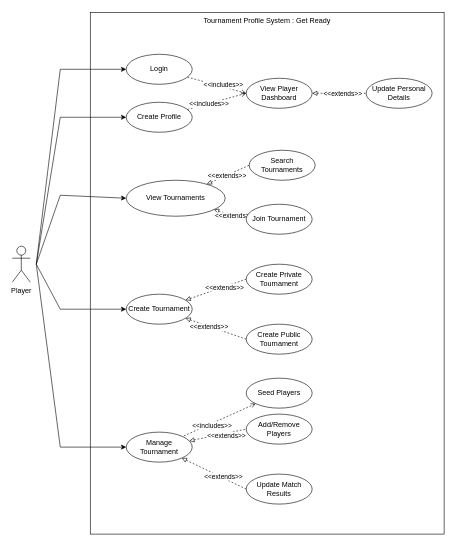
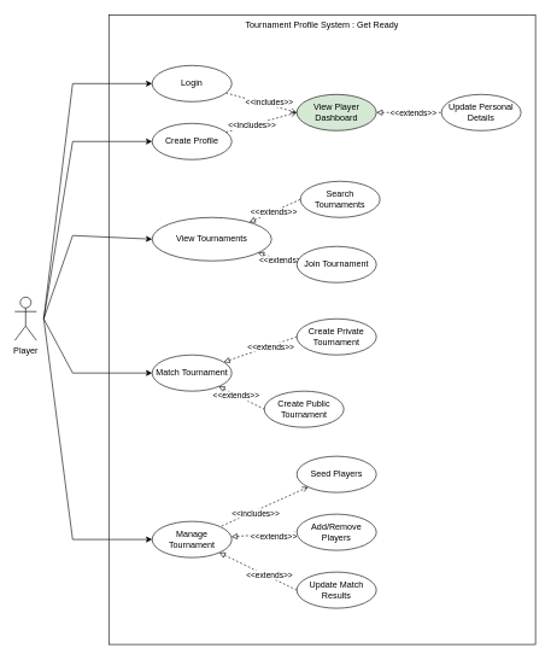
- <mxCell id="17" value="View Player Dashboard" style="ellipse;whiteSpace=wrap;html=1;" vertex="1" parent="1"><mxGeometry x="410" y="130" width="110" height="50" as="geometry" /></mxCell>
+ <mxCell id="17" value="View Player Dashboard" style="ellipse;whiteSpace=wrap;html=1;fillColor=#d5e8d4;" vertex="1" parent="1"><mxGeometry x="410" y="130" width="110" height="50" as="geometry" /></mxCell>
- <mxCell id="27" value="Create Tournament" style="ellipse;whiteSpace=wrap;html=1;" vertex="1" parent="1"><mxGeometry x="210" y="490" width="110" height="50" as="geometry" /></mxCell>
+ <mxCell id="27" value="Match Tournament" style="ellipse;whiteSpace=wrap;html=1;" vertex="1" parent="1"><mxGeometry x="210" y="490" width="110" height="50" as="geometry" /></mxCell>
- <mxCell id="42" value="Create Public Tournament" style="ellipse;whiteSpace=wrap;html=1;" vertex="1" parent="1"><mxGeometry x="410" y="540" width="110" height="50" as="geometry" /></mxCell>
+ <mxCell id="42" value="Create Public Tournament" style="ellipse;whiteSpace=wrap;html=1;" vertex="1" parent="1"><mxGeometry x="365" y="540" width="110" height="50" as="geometry" /></mxCell>
- <mxCell id="35" value="Add/Remove Players" style="ellipse;whiteSpace=wrap;html=1;" vertex="1" parent="1"><mxGeometry x="410" y="690" width="110" height="50" as="geometry" /></mxCell>
+ <mxCell id="35" value="Add/Remove Players" style="ellipse;whiteSpace=wrap;html=1;" vertex="1" parent="1"><mxGeometry x="410" y="710" width="110" height="50" as="geometry" /></mxCell>
